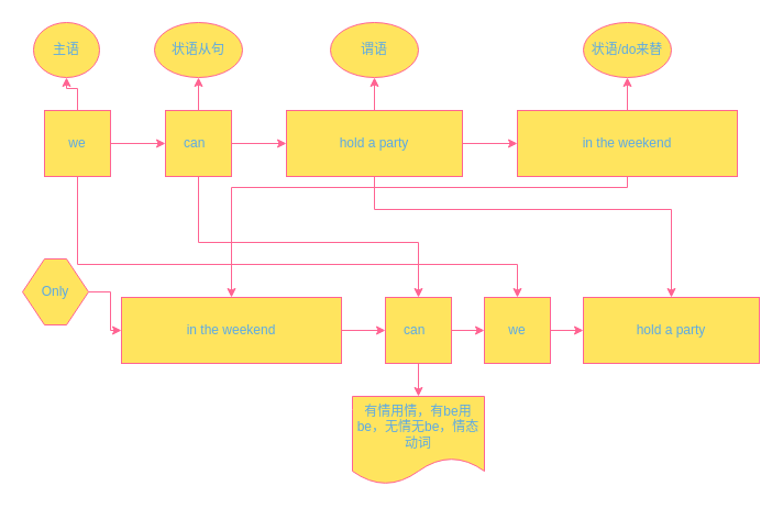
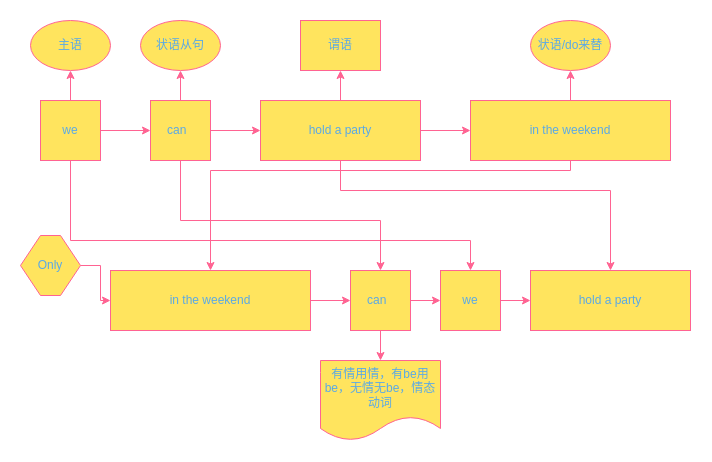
- <mxCell id="30" value="主语" style="ellipse;whiteSpace=wrap;html=1;fillColor=#FFE45E;strokeColor=#FF6392;fontColor=#5AA9E6;rounded=0;labelBackgroundColor=none;" vertex="1" parent="1"><mxGeometry x="30" y="20" width="60" height="50" as="geometry" /></mxCell>
+ <mxCell id="30" value="主语" style="ellipse;whiteSpace=wrap;html=1;fillColor=#FFE45E;strokeColor=#FF6392;fontColor=#5AA9E6;rounded=0;labelBackgroundColor=none;" vertex="1" parent="1"><mxGeometry x="30" y="20" width="80" height="50" as="geometry" /></mxCell>
- <mxCell id="28" value="谓语" style="ellipse;whiteSpace=wrap;html=1;fillColor=#FFE45E;strokeColor=#FF6392;fontColor=#5AA9E6;rounded=0;labelBackgroundColor=none;" vertex="1" parent="1"><mxGeometry x="300" y="20" width="80" height="50" as="geometry" /></mxCell>
+ <mxCell id="28" value="谓语" style="whiteSpace=wrap;html=1;fillColor=#FFE45E;strokeColor=#FF6392;fontColor=#5AA9E6;labelBackgroundColor=none;rounded=0;" vertex="1" parent="1"><mxGeometry x="300" y="20" width="80" height="50" as="geometry" /></mxCell>
